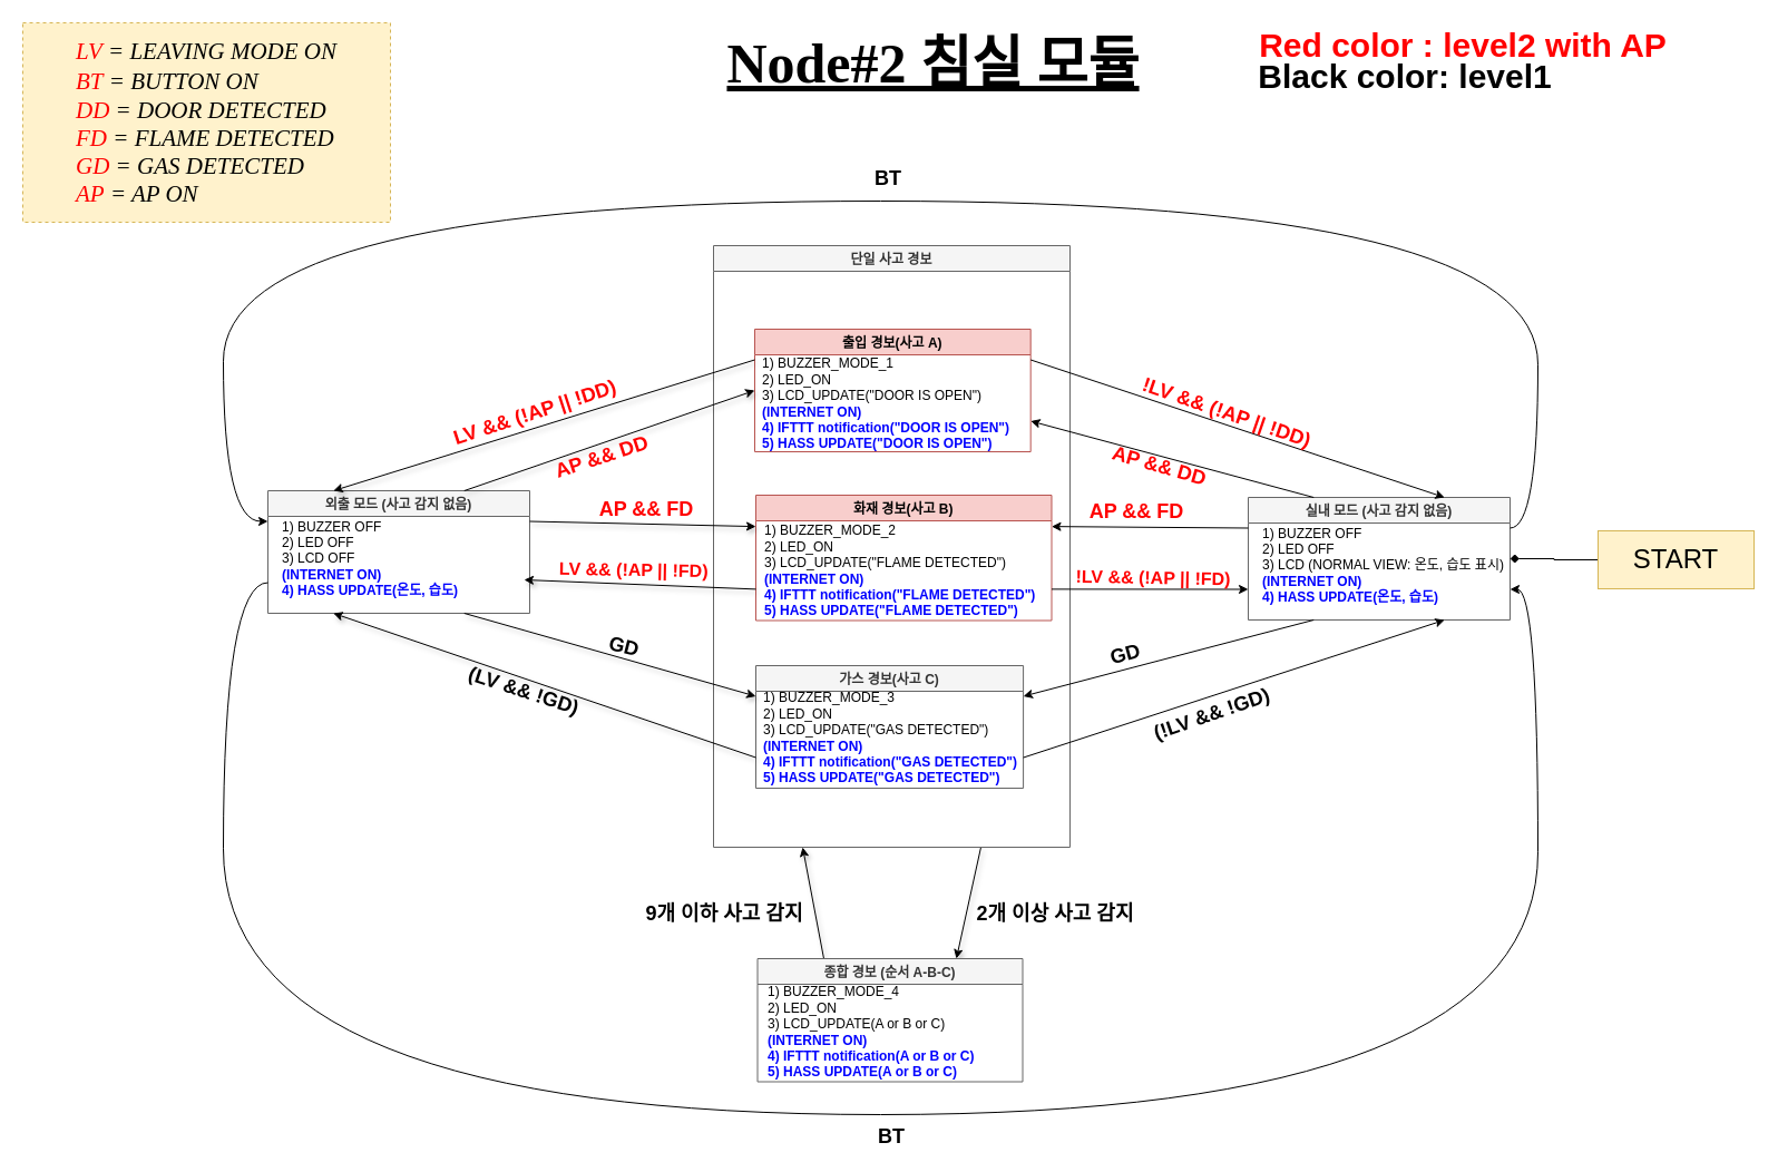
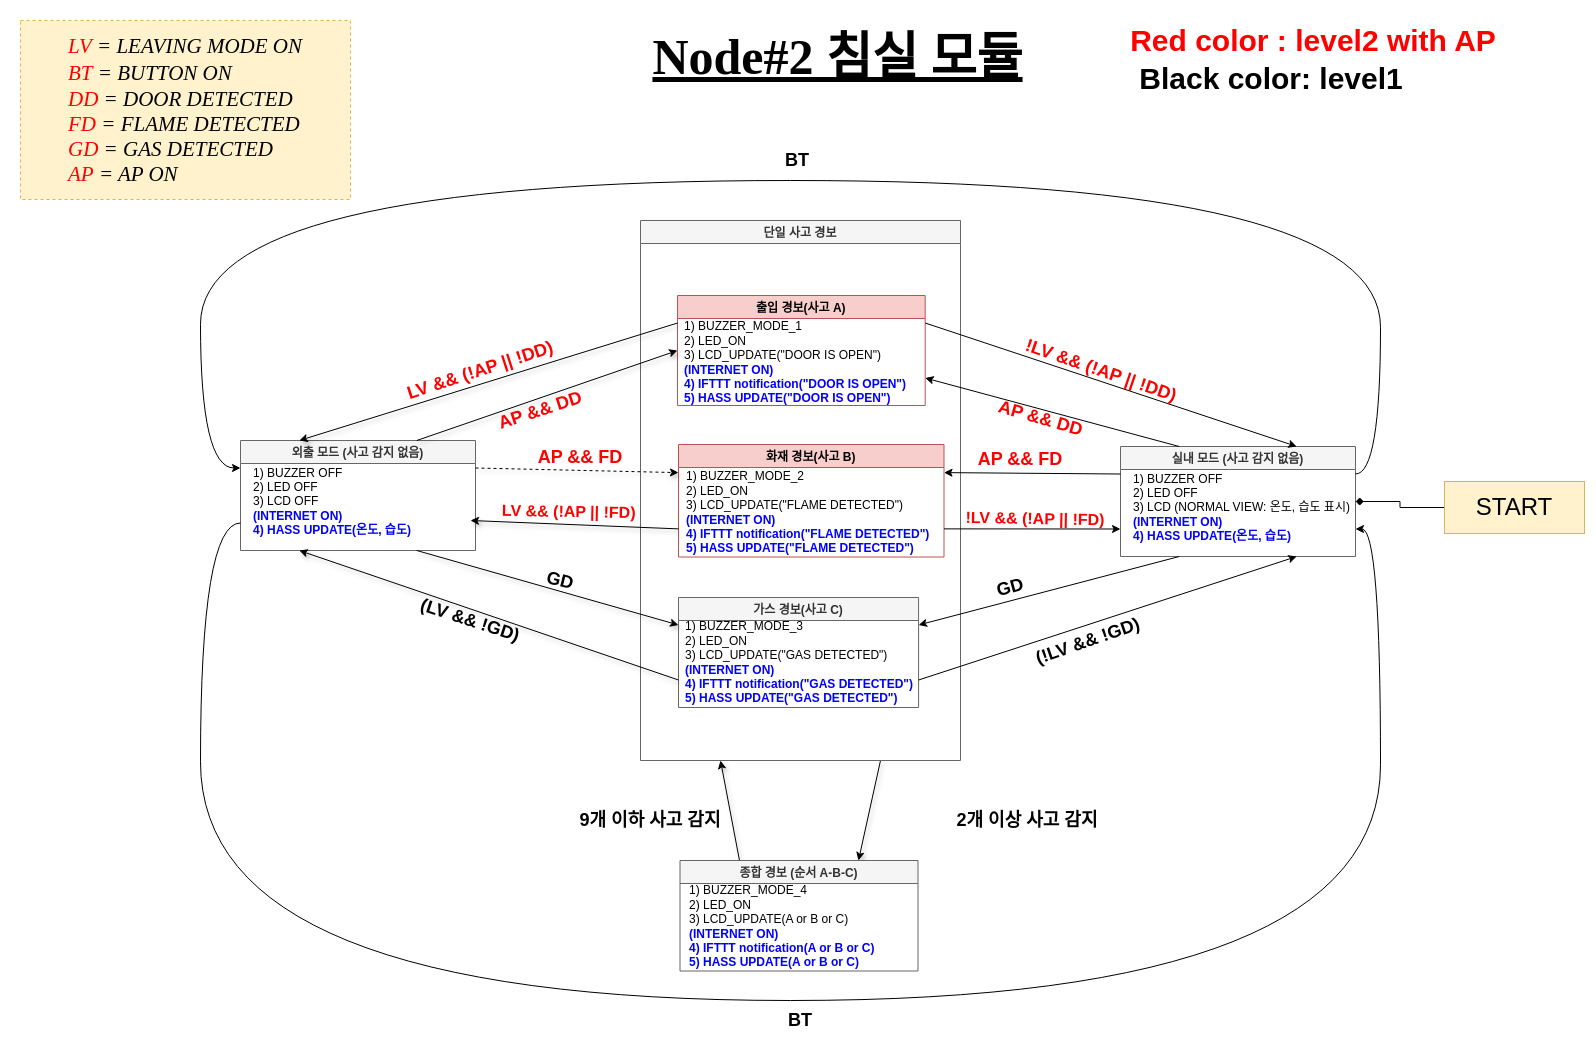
- <mxCell id="59" value="Black color: level1" style="text;html=1;strokeColor=none;fillColor=none;align=center;verticalAlign=middle;whiteSpace=wrap;rounded=0;fontColor=#000000;fontSize=30;fontStyle=1" parent="1" vertex="1"><mxGeometry x="1071" y="58" width="380" height="20" as="geometry" /></mxCell>
+ <mxCell id="59" value="Black color: level1" style="text;html=1;strokeColor=none;fillColor=none;align=center;verticalAlign=middle;whiteSpace=wrap;rounded=0;fontColor=#000000;fontSize=30;fontStyle=1" parent="1" vertex="1"><mxGeometry x="1081" y="68" width="380" height="20" as="geometry" /></mxCell>
- <mxCell id="28" style="rounded=0;orthogonalLoop=1;jettySize=auto;html=1;exitX=1;exitY=0.25;exitDx=0;exitDy=0;entryX=0;entryY=0.25;entryDx=0;entryDy=0;shadow=1;strokeColor=#000000;fillColor=#FF6666;" parent="1" source="4" target="12" edge="1"><mxGeometry relative="1" as="geometry" /></mxCell>
+ <mxCell id="28" style="rounded=0;orthogonalLoop=1;jettySize=auto;html=1;exitX=1;exitY=0.25;exitDx=0;exitDy=0;entryX=0;entryY=0.25;entryDx=0;entryDy=0;shadow=1;strokeColor=#000000;fillColor=#FF6666;dashed=1;" parent="1" source="4" target="12" edge="1"><mxGeometry relative="1" as="geometry" /></mxCell>
- <mxCell id="57" value="&lt;font style=&quot;font-size: 24px&quot;&gt;START&lt;/font&gt;" style="text;html=1;strokeColor=#d6b656;fillColor=#fff2cc;align=center;verticalAlign=middle;whiteSpace=wrap;rounded=0;" parent="1" vertex="1"><mxGeometry x="1434" y="476" width="140" height="52" as="geometry" /></mxCell>
+ <mxCell id="57" value="&lt;font style=&quot;font-size: 24px&quot;&gt;START&lt;/font&gt;" style="text;html=1;strokeColor=#d6b656;fillColor=#fff2cc;align=center;verticalAlign=middle;whiteSpace=wrap;rounded=0;" parent="1" vertex="1"><mxGeometry x="1444" y="481" width="140" height="52" as="geometry" /></mxCell>
- <mxCell id="32" value="&lt;font&gt;&lt;span style=&quot;font-size: 18px&quot;&gt;&lt;b&gt;2개 이상 사고 감지&lt;/b&gt;&lt;/span&gt;&lt;/font&gt;" style="text;html=1;strokeColor=none;fillColor=none;align=center;verticalAlign=middle;whiteSpace=wrap;rounded=0;fontColor=#000000;" parent="1" vertex="1"><mxGeometry x="826.5" y="810" width="240" height="20" as="geometry" /></mxCell>
+ <mxCell id="32" value="&lt;font&gt;&lt;span style=&quot;font-size: 18px&quot;&gt;&lt;b&gt;2개 이상 사고 감지&lt;/b&gt;&lt;/span&gt;&lt;/font&gt;" style="text;html=1;strokeColor=none;fillColor=none;align=center;verticalAlign=middle;whiteSpace=wrap;rounded=0;fontColor=#000000;" parent="1" vertex="1"><mxGeometry x="906.5" y="810" width="240" height="20" as="geometry" /></mxCell>
